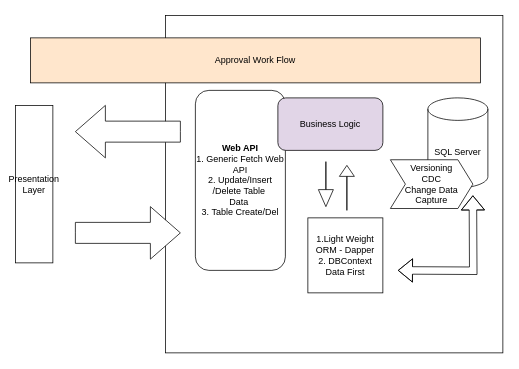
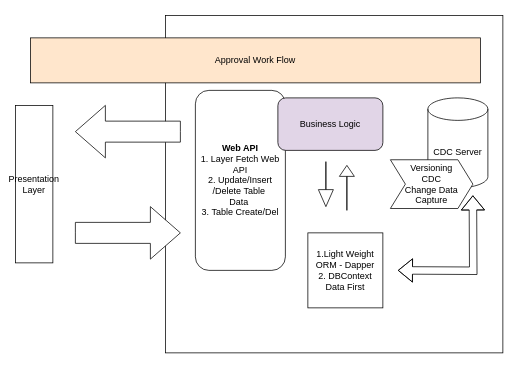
- <mxCell id="3" value="SQL Server" style="shape=cylinder3;whiteSpace=wrap;html=1;boundedLbl=1;backgroundOutline=1;size=15;" parent="1" vertex="1"><mxGeometry x="570" y="130" width="80" height="120" as="geometry" /></mxCell>
+ <mxCell id="3" value="CDC Server" style="shape=cylinder3;whiteSpace=wrap;html=1;boundedLbl=1;backgroundOutline=1;size=15;" parent="1" vertex="1"><mxGeometry x="570" y="130" width="80" height="120" as="geometry" /></mxCell>
- <mxCell id="4" value="&lt;b&gt;Web API&lt;br&gt;&lt;/b&gt;1. Generic Fetch Web API&lt;br&gt;2. Update/Insert&lt;br&gt;/Delete Table&amp;nbsp;&lt;br&gt;Data&amp;nbsp;&lt;br&gt;3. Table Create/Del" style="rounded=1;whiteSpace=wrap;html=1;" parent="1" vertex="1"><mxGeometry x="260" y="120" width="120" height="240" as="geometry" /></mxCell>
+ <mxCell id="4" value="&lt;b&gt;Web API&lt;br&gt;&lt;/b&gt;1. Layer Fetch Web API&lt;br&gt;2. Update/Insert&lt;br&gt;/Delete Table&amp;nbsp;&lt;br&gt;Data&amp;nbsp;&lt;br&gt;3. Table Create/Del" style="rounded=1;whiteSpace=wrap;html=1;" parent="1" vertex="1"><mxGeometry x="260" y="120" width="120" height="240" as="geometry" /></mxCell>
- <mxCell id="5" value="1.Light Weight ORM - Dapper&lt;br&gt;2. DBContext Data First" style="whiteSpace=wrap;html=1;aspect=fixed;" parent="1" vertex="1"><mxGeometry x="410" y="290" width="100" height="100" as="geometry" /></mxCell>
+ <mxCell id="5" value="1.Light Weight ORM - Dapper&lt;br&gt;2. DBContext Data First" style="whiteSpace=wrap;html=1;aspect=fixed;" parent="1" vertex="1"><mxGeometry x="410" y="310" width="100" height="100" as="geometry" /></mxCell>
